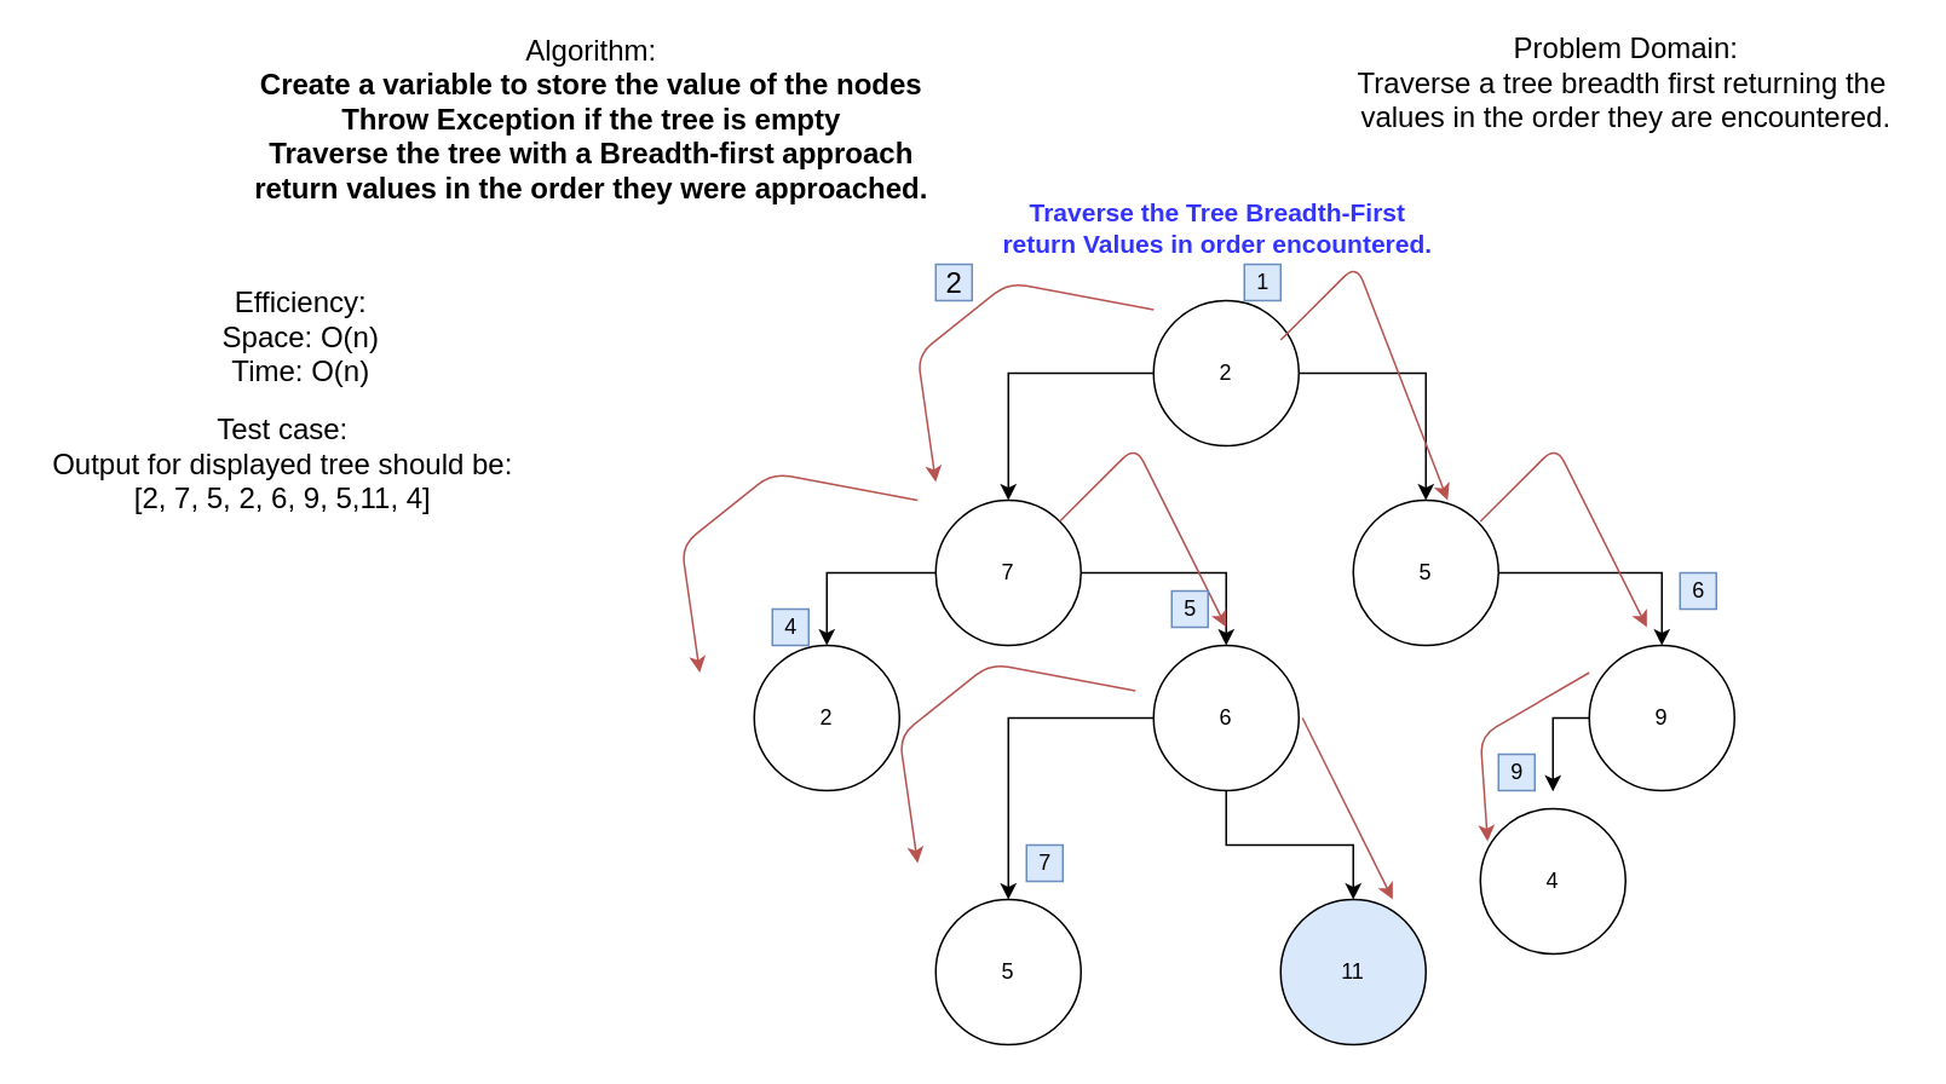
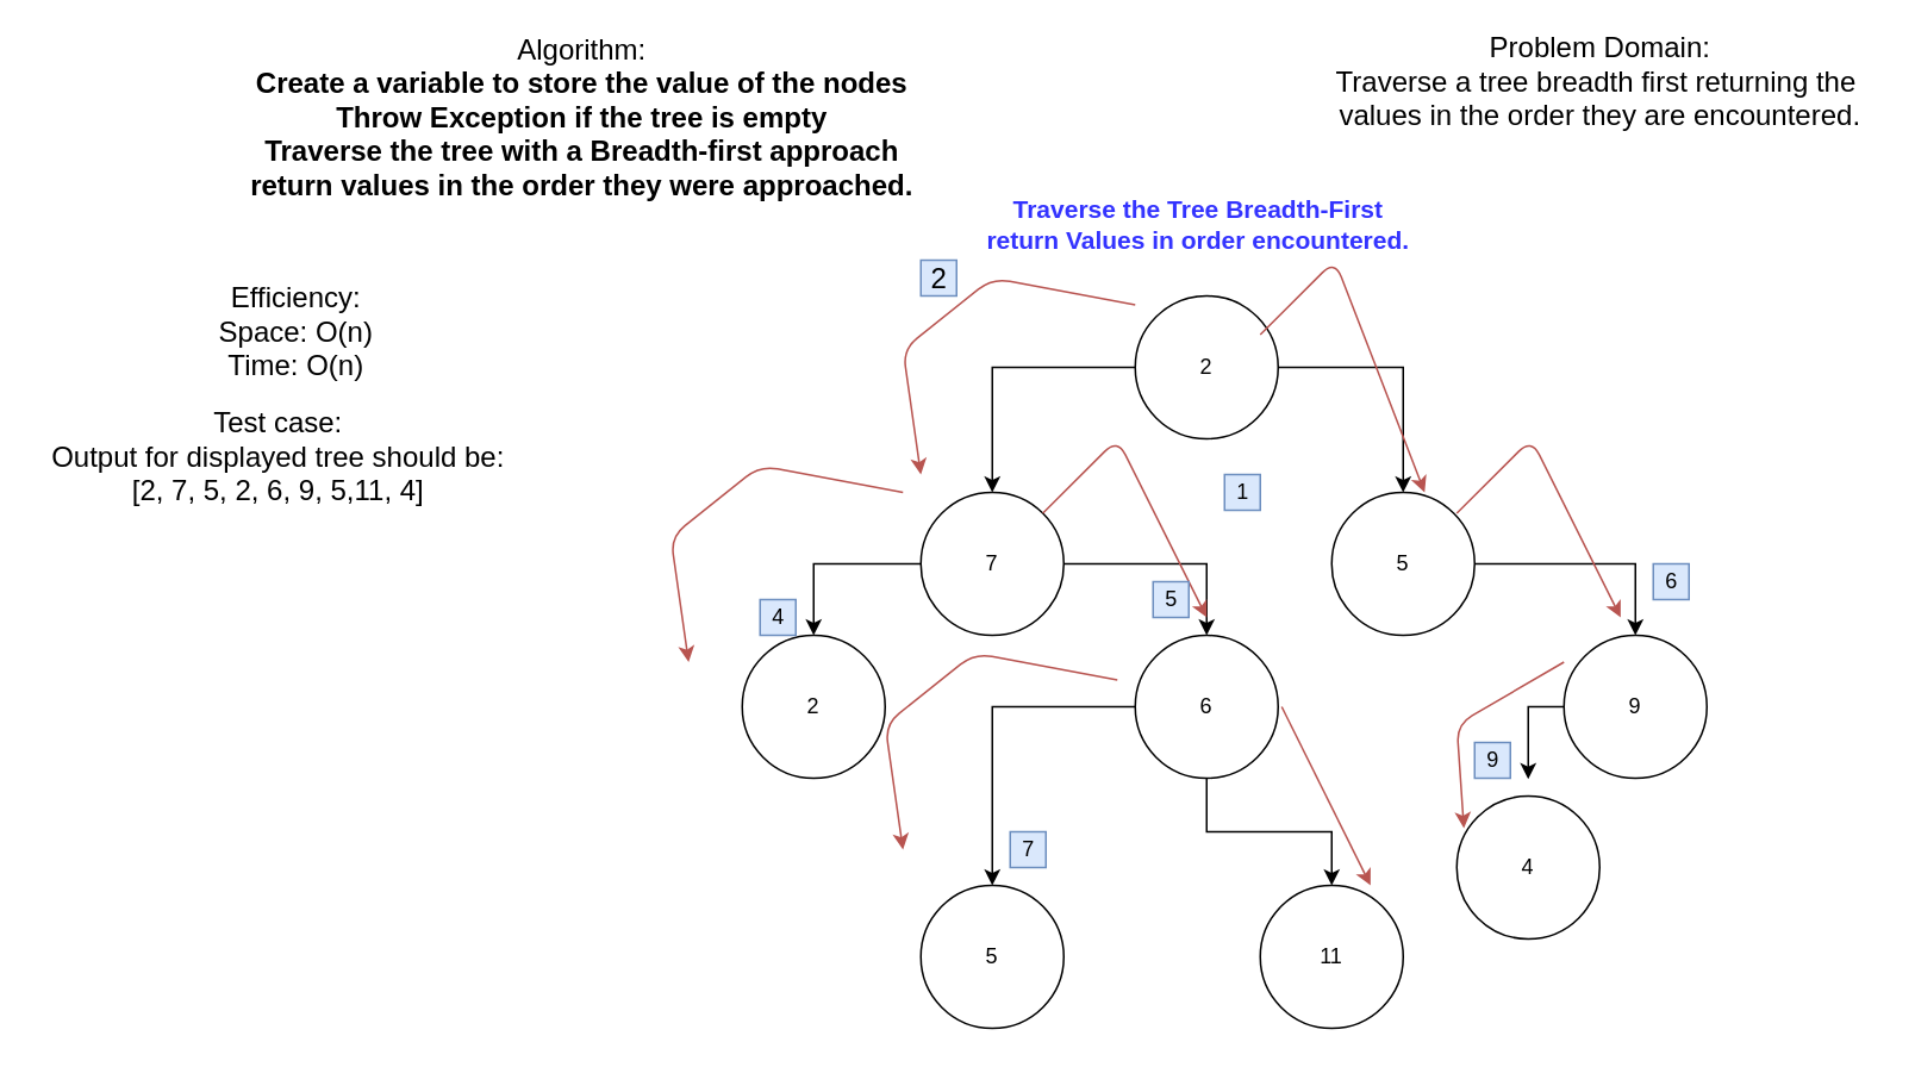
- <mxCell id="33" value="1" style="text;html=1;align=center;verticalAlign=middle;resizable=0;points=[];autosize=1;strokeColor=#6c8ebf;fillColor=#dae8fc;" vertex="1" parent="1"><mxGeometry x="685" y="145" width="20" height="20" as="geometry" /></mxCell>
+ <mxCell id="33" value="1" style="text;html=1;align=center;verticalAlign=middle;resizable=0;points=[];autosize=1;strokeColor=#6c8ebf;fillColor=#dae8fc;" vertex="1" parent="1"><mxGeometry x="685" y="265" width="20" height="20" as="geometry" /></mxCell>
- <mxCell id="5" value="11" style="ellipse;whiteSpace=wrap;html=1;aspect=fixed;fillColor=#dae8fc;" vertex="1" parent="1"><mxGeometry x="705" y="495" width="80" height="80" as="geometry" /></mxCell>
+ <mxCell id="5" value="11" style="ellipse;whiteSpace=wrap;html=1;aspect=fixed;" vertex="1" parent="1"><mxGeometry x="705" y="495" width="80" height="80" as="geometry" /></mxCell>
